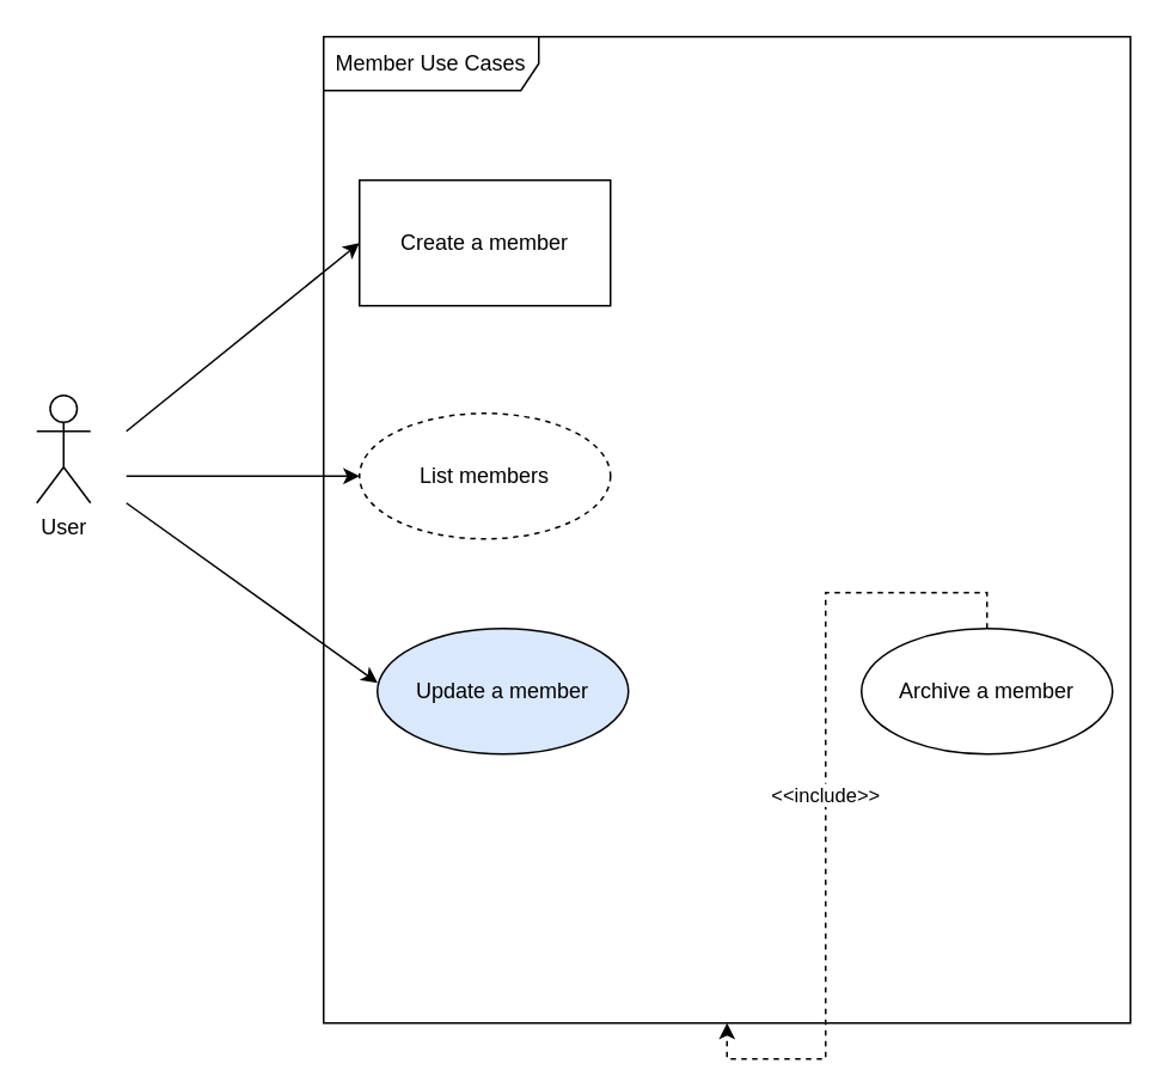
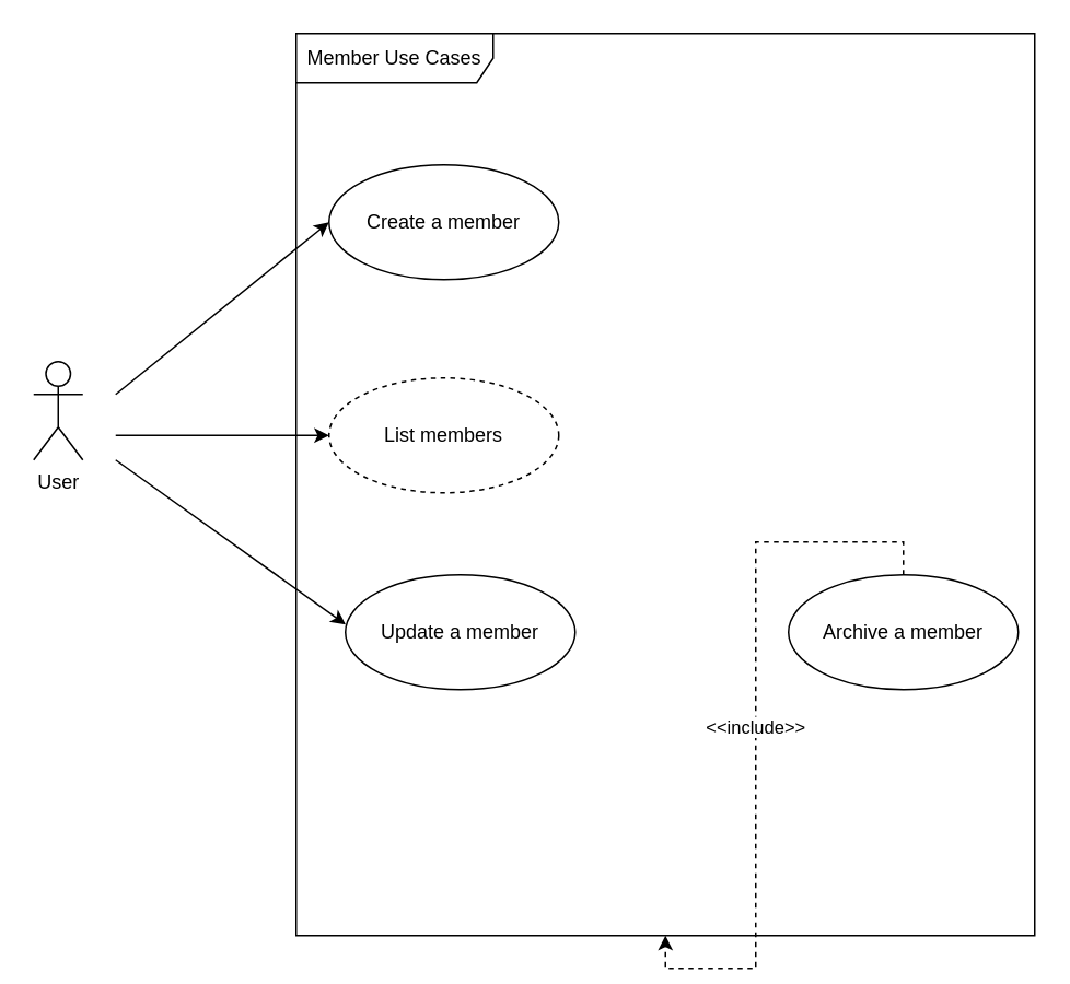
- <mxCell id="9" value="Create a member" style="whiteSpace=wrap;html=1;rounded=0;" vertex="1" parent="1"><mxGeometry x="200" y="100" width="140" height="70" as="geometry" /></mxCell>
+ <mxCell id="9" value="Create a member" style="ellipse;whiteSpace=wrap;html=1;" vertex="1" parent="1"><mxGeometry x="200" y="100" width="140" height="70" as="geometry" /></mxCell>
- <mxCell id="4" value="Update a member" style="ellipse;whiteSpace=wrap;html=1;fillColor=#dae8fc;" vertex="1" parent="1"><mxGeometry x="210" y="350" width="140" height="70" as="geometry" /></mxCell>
+ <mxCell id="4" value="Update a member" style="ellipse;whiteSpace=wrap;html=1;" vertex="1" parent="1"><mxGeometry x="210" y="350" width="140" height="70" as="geometry" /></mxCell>
